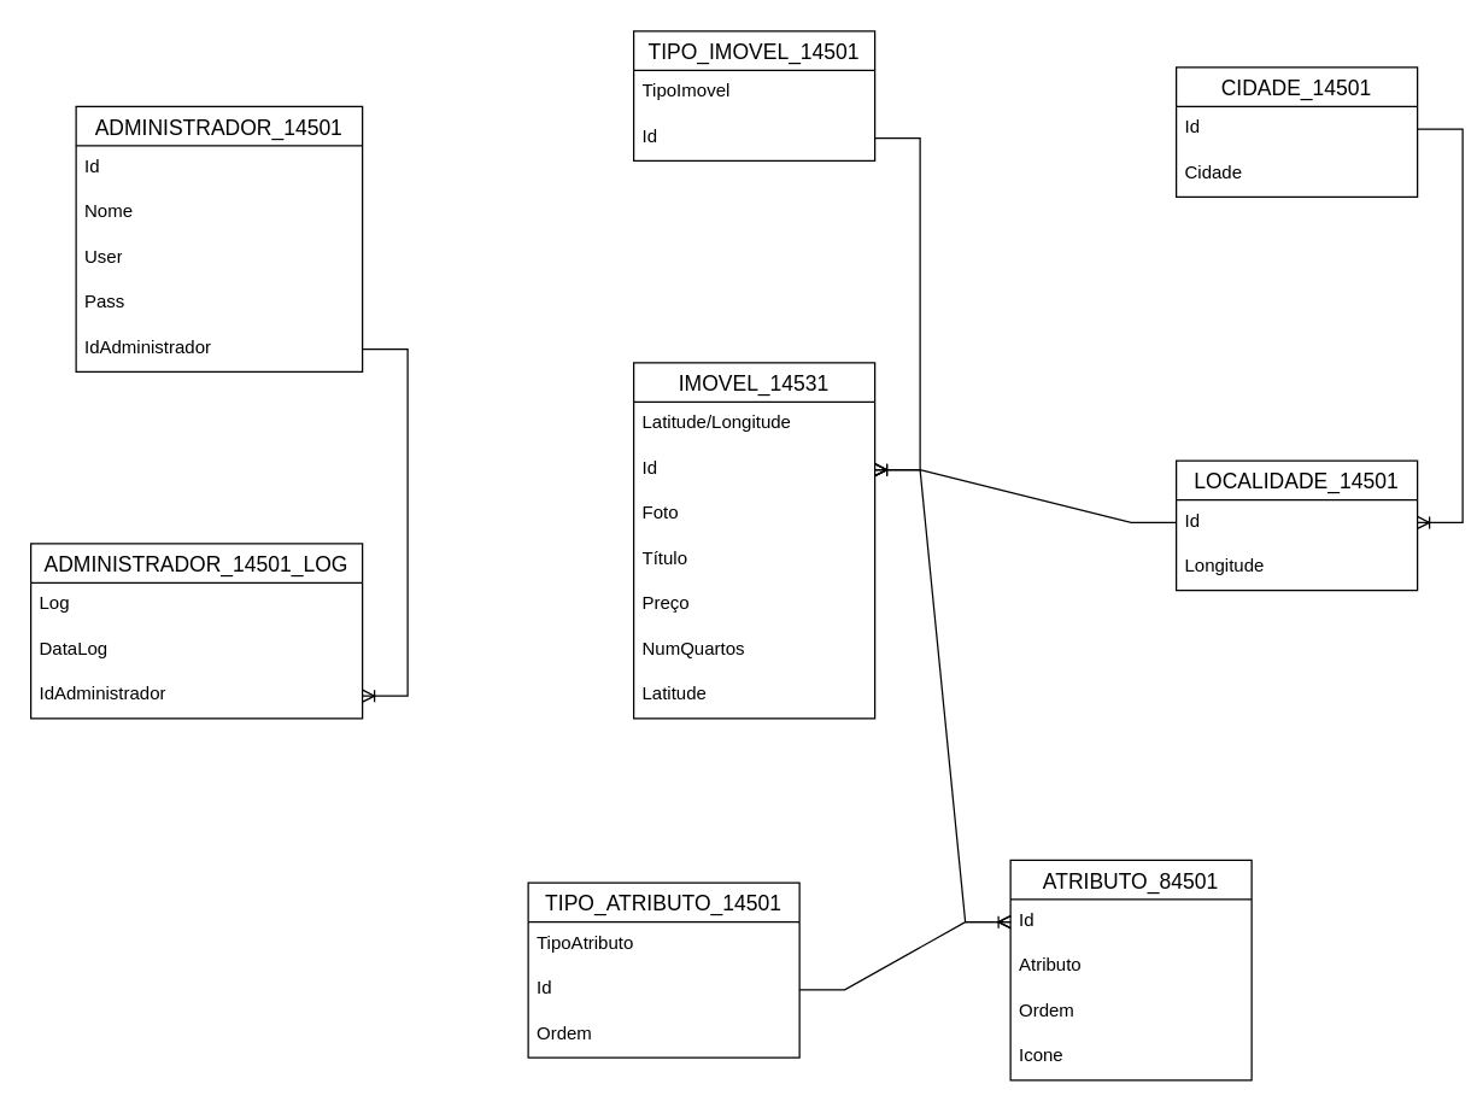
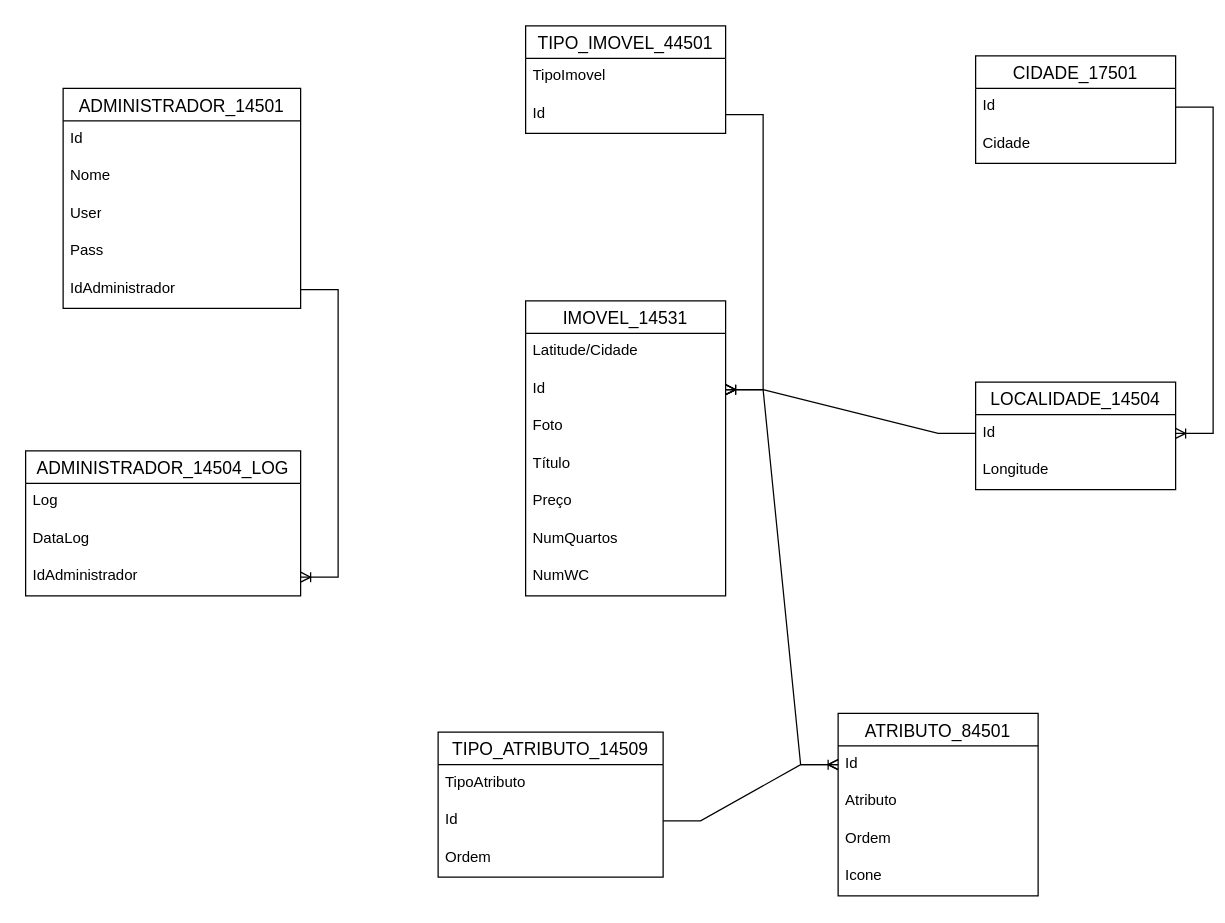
- <mxCell id="29" value="TIPO_IMOVEL_14501" style="swimlane;fontStyle=0;childLayout=stackLayout;horizontal=1;startSize=26;horizontalStack=0;resizeParent=1;resizeParentMax=0;resizeLast=0;collapsible=1;marginBottom=0;align=center;fontSize=14;" vertex="1" parent="1"><mxGeometry x="420" y="20" width="160" height="86" as="geometry" /></mxCell>
+ <mxCell id="29" value="TIPO_IMOVEL_44501" style="swimlane;fontStyle=0;childLayout=stackLayout;horizontal=1;startSize=26;horizontalStack=0;resizeParent=1;resizeParentMax=0;resizeLast=0;collapsible=1;marginBottom=0;align=center;fontSize=14;" vertex="1" parent="1"><mxGeometry x="420" y="20" width="160" height="86" as="geometry" /></mxCell>
- <mxCell id="35" value="CIDADE_14501" style="swimlane;fontStyle=0;childLayout=stackLayout;horizontal=1;startSize=26;horizontalStack=0;resizeParent=1;resizeParentMax=0;resizeLast=0;collapsible=1;marginBottom=0;align=center;fontSize=14;" vertex="1" parent="1"><mxGeometry x="780" y="44" width="160" height="86" as="geometry" /></mxCell>
+ <mxCell id="35" value="CIDADE_17501" style="swimlane;fontStyle=0;childLayout=stackLayout;horizontal=1;startSize=26;horizontalStack=0;resizeParent=1;resizeParentMax=0;resizeLast=0;collapsible=1;marginBottom=0;align=center;fontSize=14;" vertex="1" parent="1"><mxGeometry x="780" y="44" width="160" height="86" as="geometry" /></mxCell>
- <mxCell id="13" value="Latitude/Longitude" style="text;strokeColor=none;fillColor=none;spacingLeft=4;spacingRight=4;overflow=hidden;rotatable=0;points=[[0,0.5],[1,0.5]];portConstraint=eastwest;fontSize=12;whiteSpace=wrap;html=1;" vertex="1" parent="12"><mxGeometry y="26" width="160" height="30" as="geometry" /></mxCell>
+ <mxCell id="13" value="Latitude/Cidade" style="text;strokeColor=none;fillColor=none;spacingLeft=4;spacingRight=4;overflow=hidden;rotatable=0;points=[[0,0.5],[1,0.5]];portConstraint=eastwest;fontSize=12;whiteSpace=wrap;html=1;" vertex="1" parent="12"><mxGeometry y="26" width="160" height="30" as="geometry" /></mxCell>
- <mxCell id="32" value="LOCALIDADE_14501" style="swimlane;fontStyle=0;childLayout=stackLayout;horizontal=1;startSize=26;horizontalStack=0;resizeParent=1;resizeParentMax=0;resizeLast=0;collapsible=1;marginBottom=0;align=center;fontSize=14;" vertex="1" parent="1"><mxGeometry x="780" y="305" width="160" height="86" as="geometry" /></mxCell>
+ <mxCell id="32" value="LOCALIDADE_14504" style="swimlane;fontStyle=0;childLayout=stackLayout;horizontal=1;startSize=26;horizontalStack=0;resizeParent=1;resizeParentMax=0;resizeLast=0;collapsible=1;marginBottom=0;align=center;fontSize=14;" vertex="1" parent="1"><mxGeometry x="780" y="305" width="160" height="86" as="geometry" /></mxCell>
- <mxCell id="20" value="ADMINISTRADOR_14501_LOG" style="swimlane;fontStyle=0;childLayout=stackLayout;horizontal=1;startSize=26;horizontalStack=0;resizeParent=1;resizeParentMax=0;resizeLast=0;collapsible=1;marginBottom=0;align=center;fontSize=14;" vertex="1" parent="1"><mxGeometry x="20" y="360" width="220" height="116" as="geometry" /></mxCell>
+ <mxCell id="20" value="ADMINISTRADOR_14504_LOG" style="swimlane;fontStyle=0;childLayout=stackLayout;horizontal=1;startSize=26;horizontalStack=0;resizeParent=1;resizeParentMax=0;resizeLast=0;collapsible=1;marginBottom=0;align=center;fontSize=14;" vertex="1" parent="1"><mxGeometry x="20" y="360" width="220" height="116" as="geometry" /></mxCell>
- <mxCell id="19" value="Latitude" style="text;strokeColor=none;fillColor=none;spacingLeft=4;spacingRight=4;overflow=hidden;rotatable=0;points=[[0,0.5],[1,0.5]];portConstraint=eastwest;fontSize=12;whiteSpace=wrap;html=1;" vertex="1" parent="12"><mxGeometry y="206" width="160" height="30" as="geometry" /></mxCell>
+ <mxCell id="19" value="NumWC" style="text;strokeColor=none;fillColor=none;spacingLeft=4;spacingRight=4;overflow=hidden;rotatable=0;points=[[0,0.5],[1,0.5]];portConstraint=eastwest;fontSize=12;whiteSpace=wrap;html=1;" vertex="1" parent="12"><mxGeometry y="206" width="160" height="30" as="geometry" /></mxCell>
- <mxCell id="2" value="TIPO_ATRIBUTO_14501" style="swimlane;fontStyle=0;childLayout=stackLayout;horizontal=1;startSize=26;horizontalStack=0;resizeParent=1;resizeParentMax=0;resizeLast=0;collapsible=1;marginBottom=0;align=center;fontSize=14;" vertex="1" parent="1"><mxGeometry x="350" y="585" width="180" height="116" as="geometry" /></mxCell>
+ <mxCell id="2" value="TIPO_ATRIBUTO_14509" style="swimlane;fontStyle=0;childLayout=stackLayout;horizontal=1;startSize=26;horizontalStack=0;resizeParent=1;resizeParentMax=0;resizeLast=0;collapsible=1;marginBottom=0;align=center;fontSize=14;" vertex="1" parent="1"><mxGeometry x="350" y="585" width="180" height="116" as="geometry" /></mxCell>
